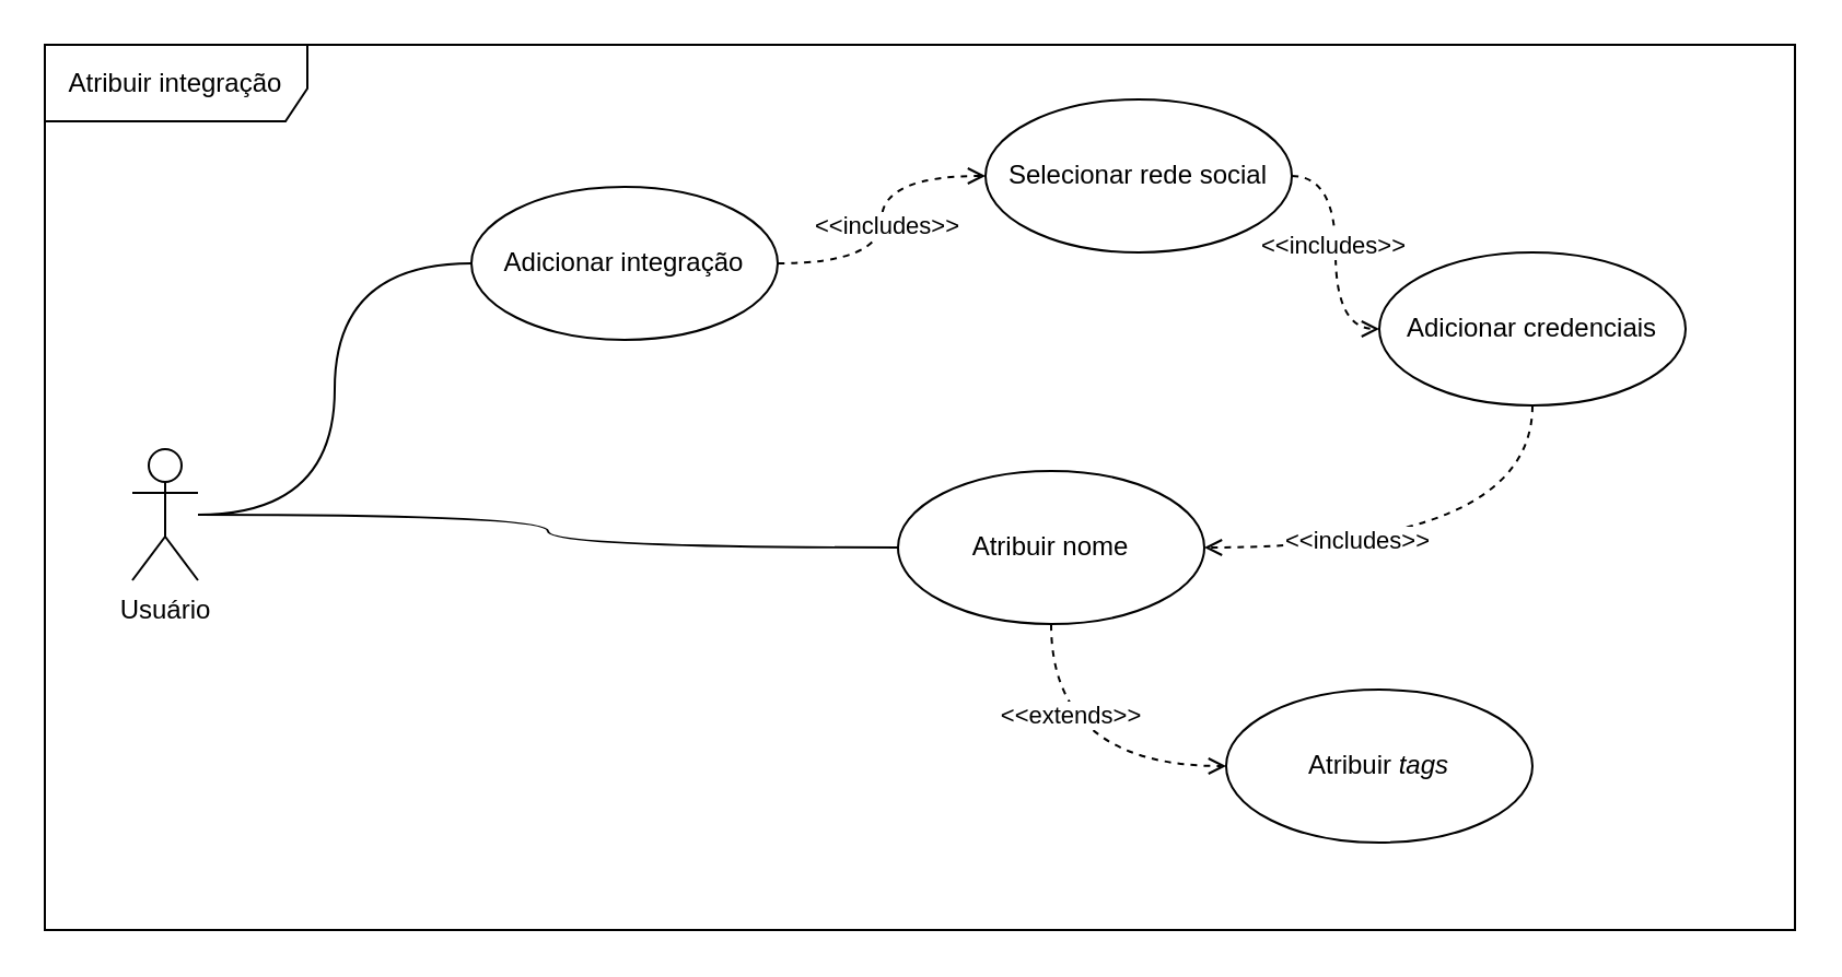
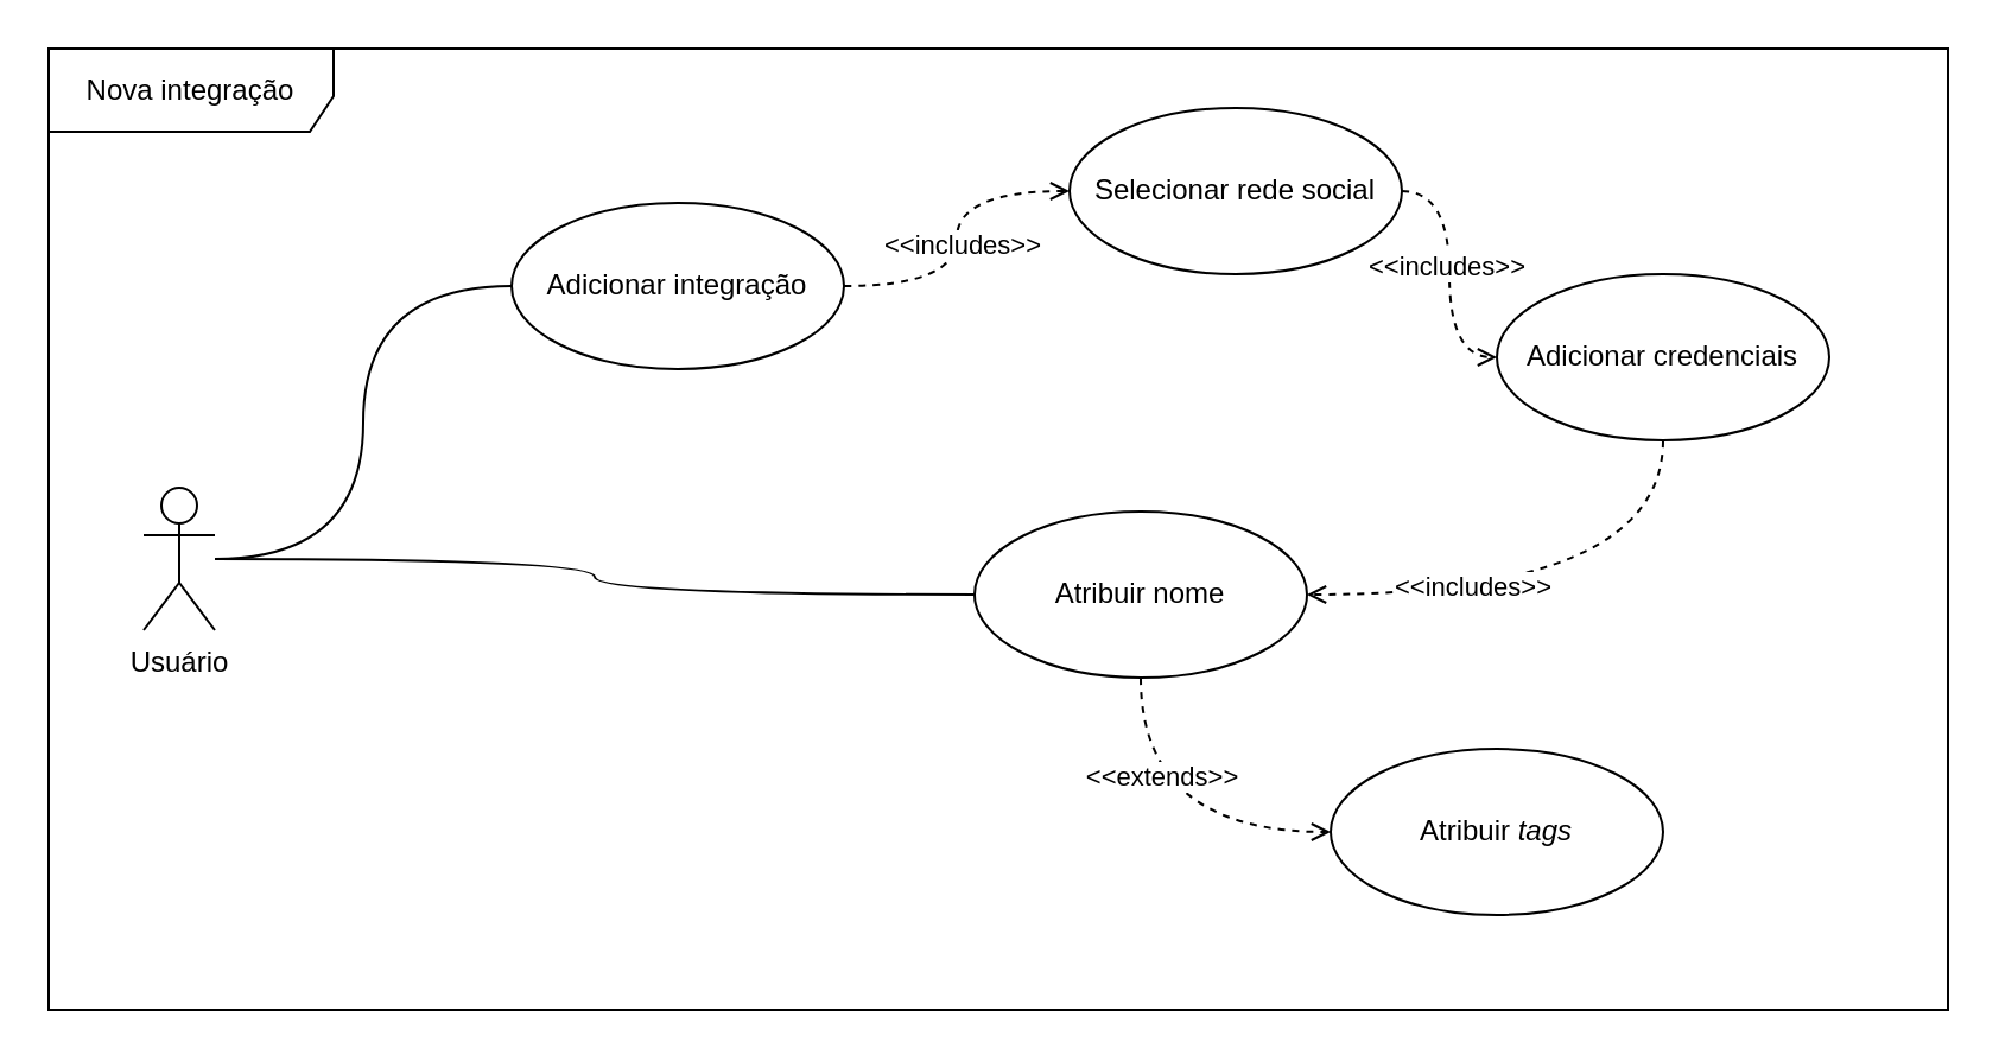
- <mxCell id="18" value="Atribuir integração" style="shape=umlFrame;whiteSpace=wrap;html=1;pointerEvents=0;width=120;height=35;" parent="1" vertex="1"><mxGeometry x="20" y="20" width="800" height="405" as="geometry" /></mxCell>
+ <mxCell id="18" value="Nova integração" style="shape=umlFrame;whiteSpace=wrap;html=1;pointerEvents=0;width=120;height=35;" parent="1" vertex="1"><mxGeometry x="20" y="20" width="800" height="405" as="geometry" /></mxCell>
